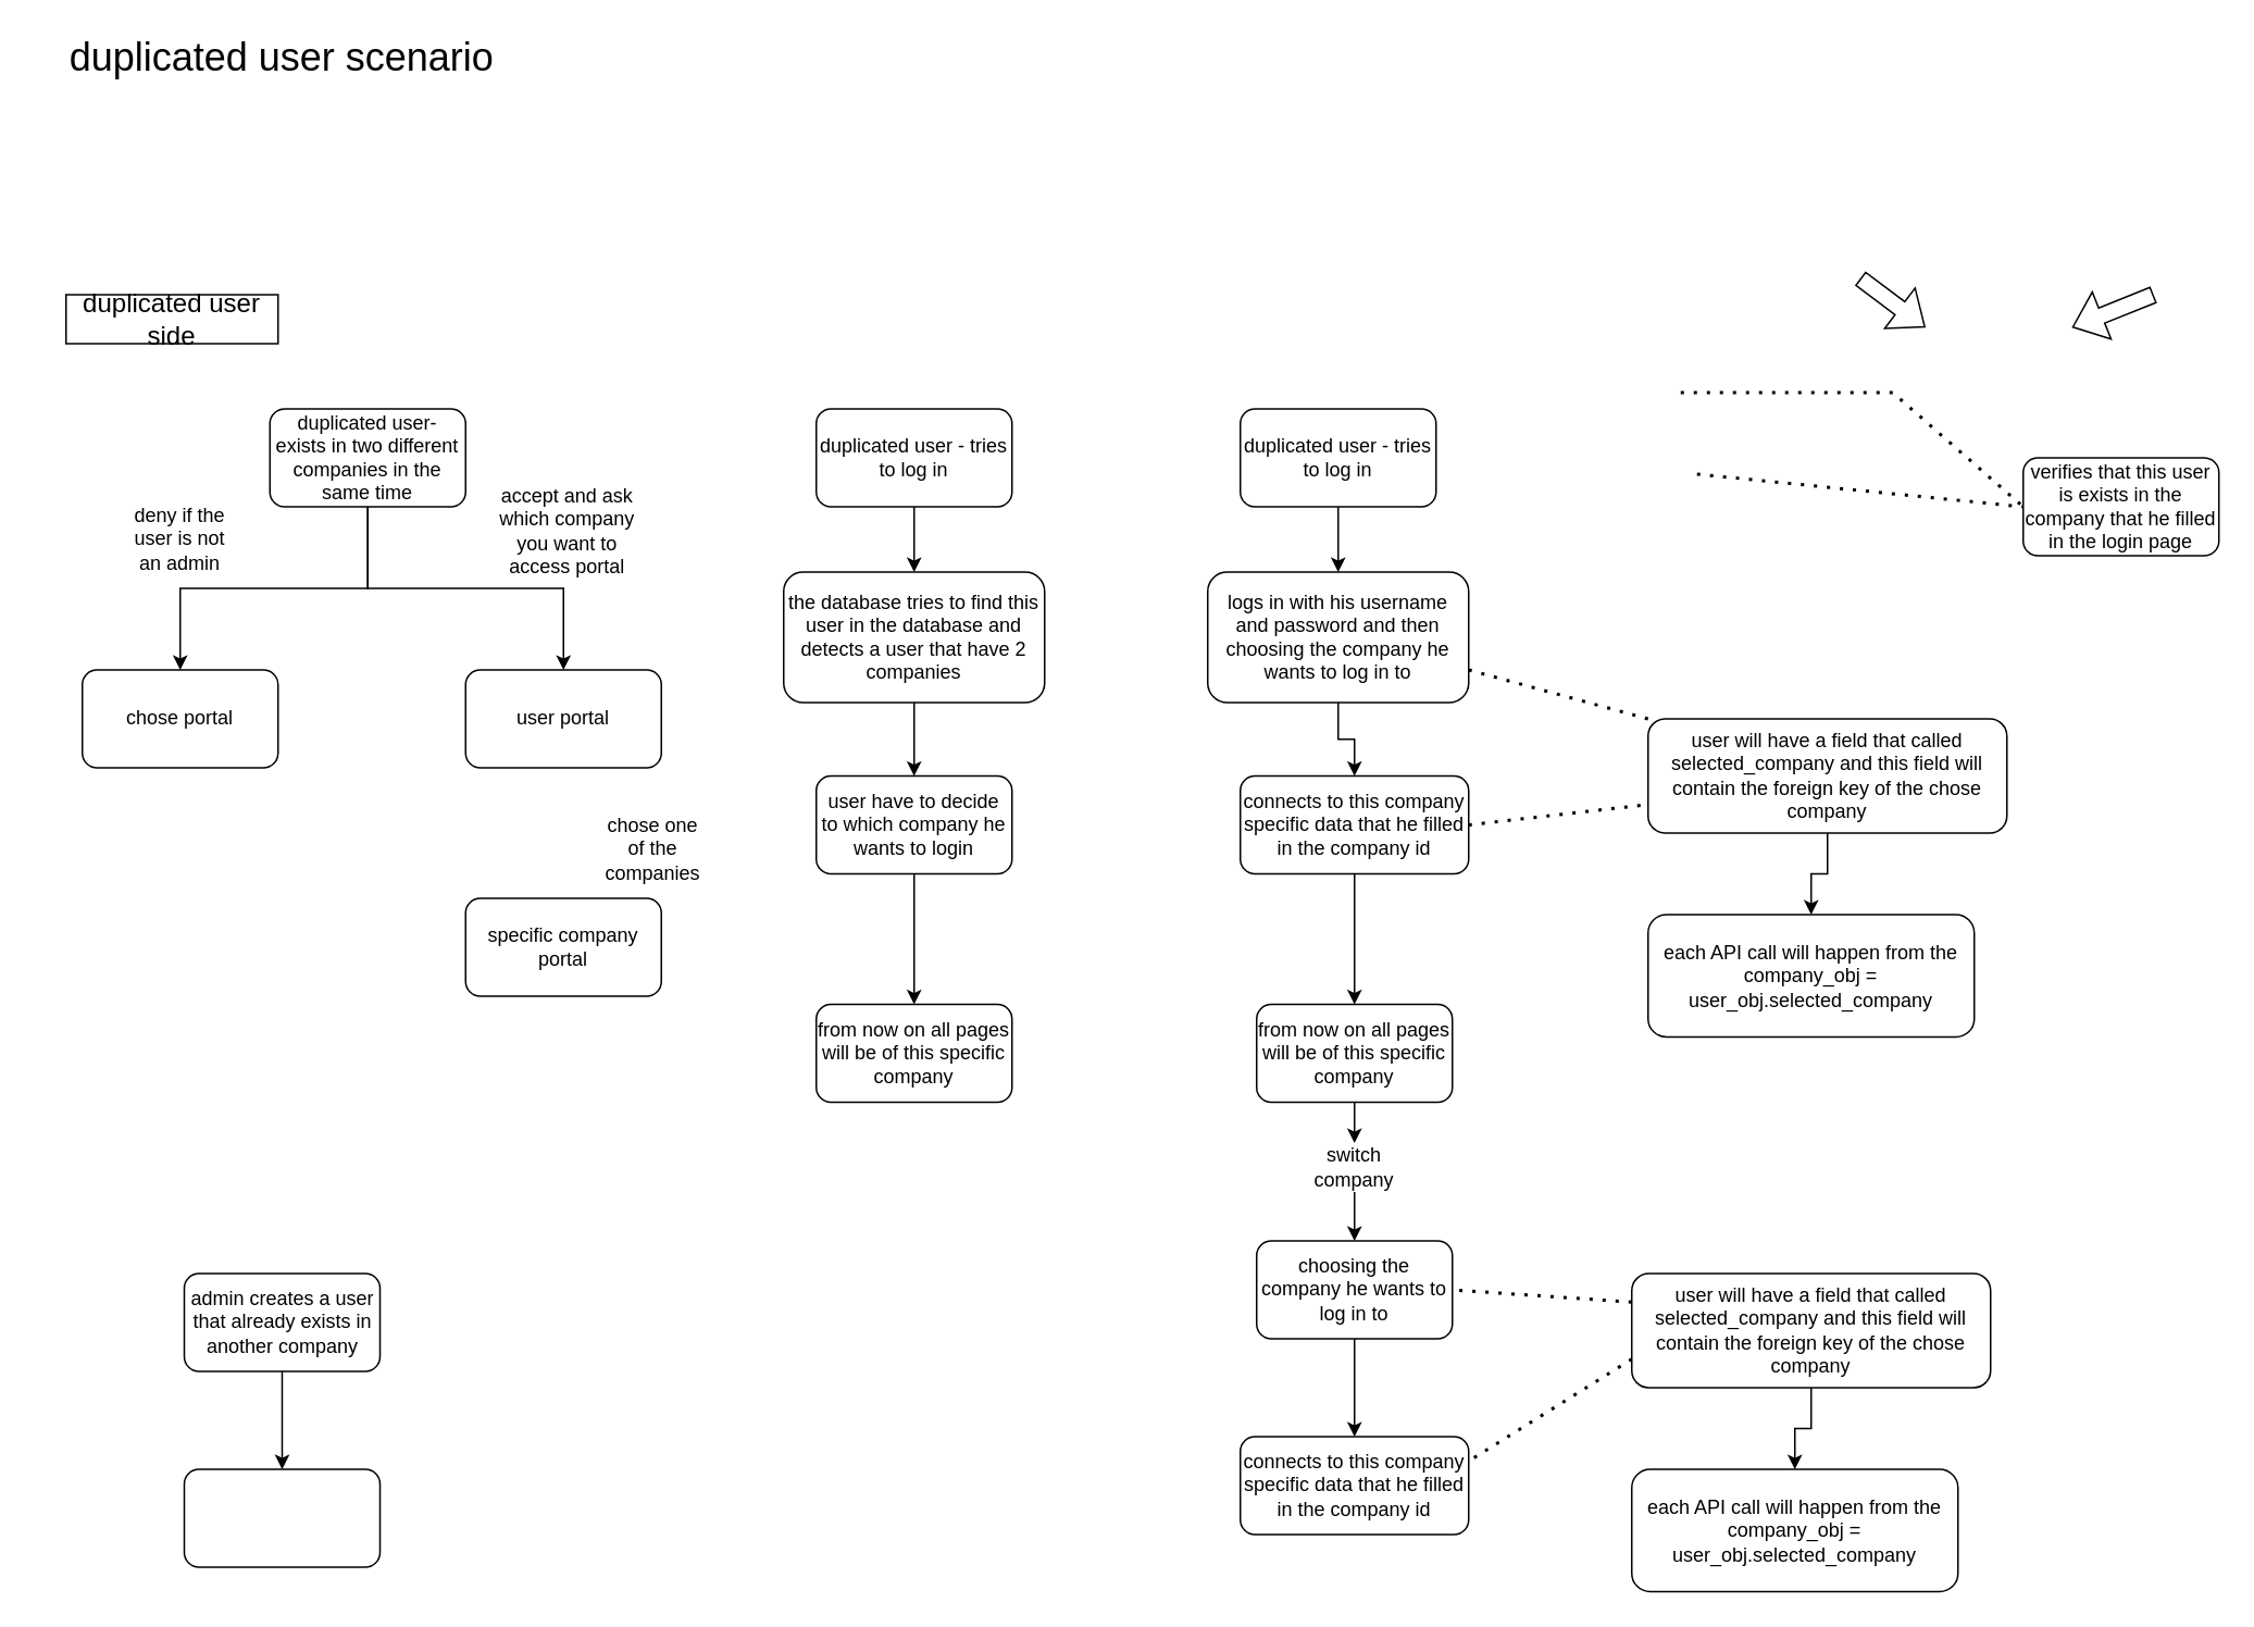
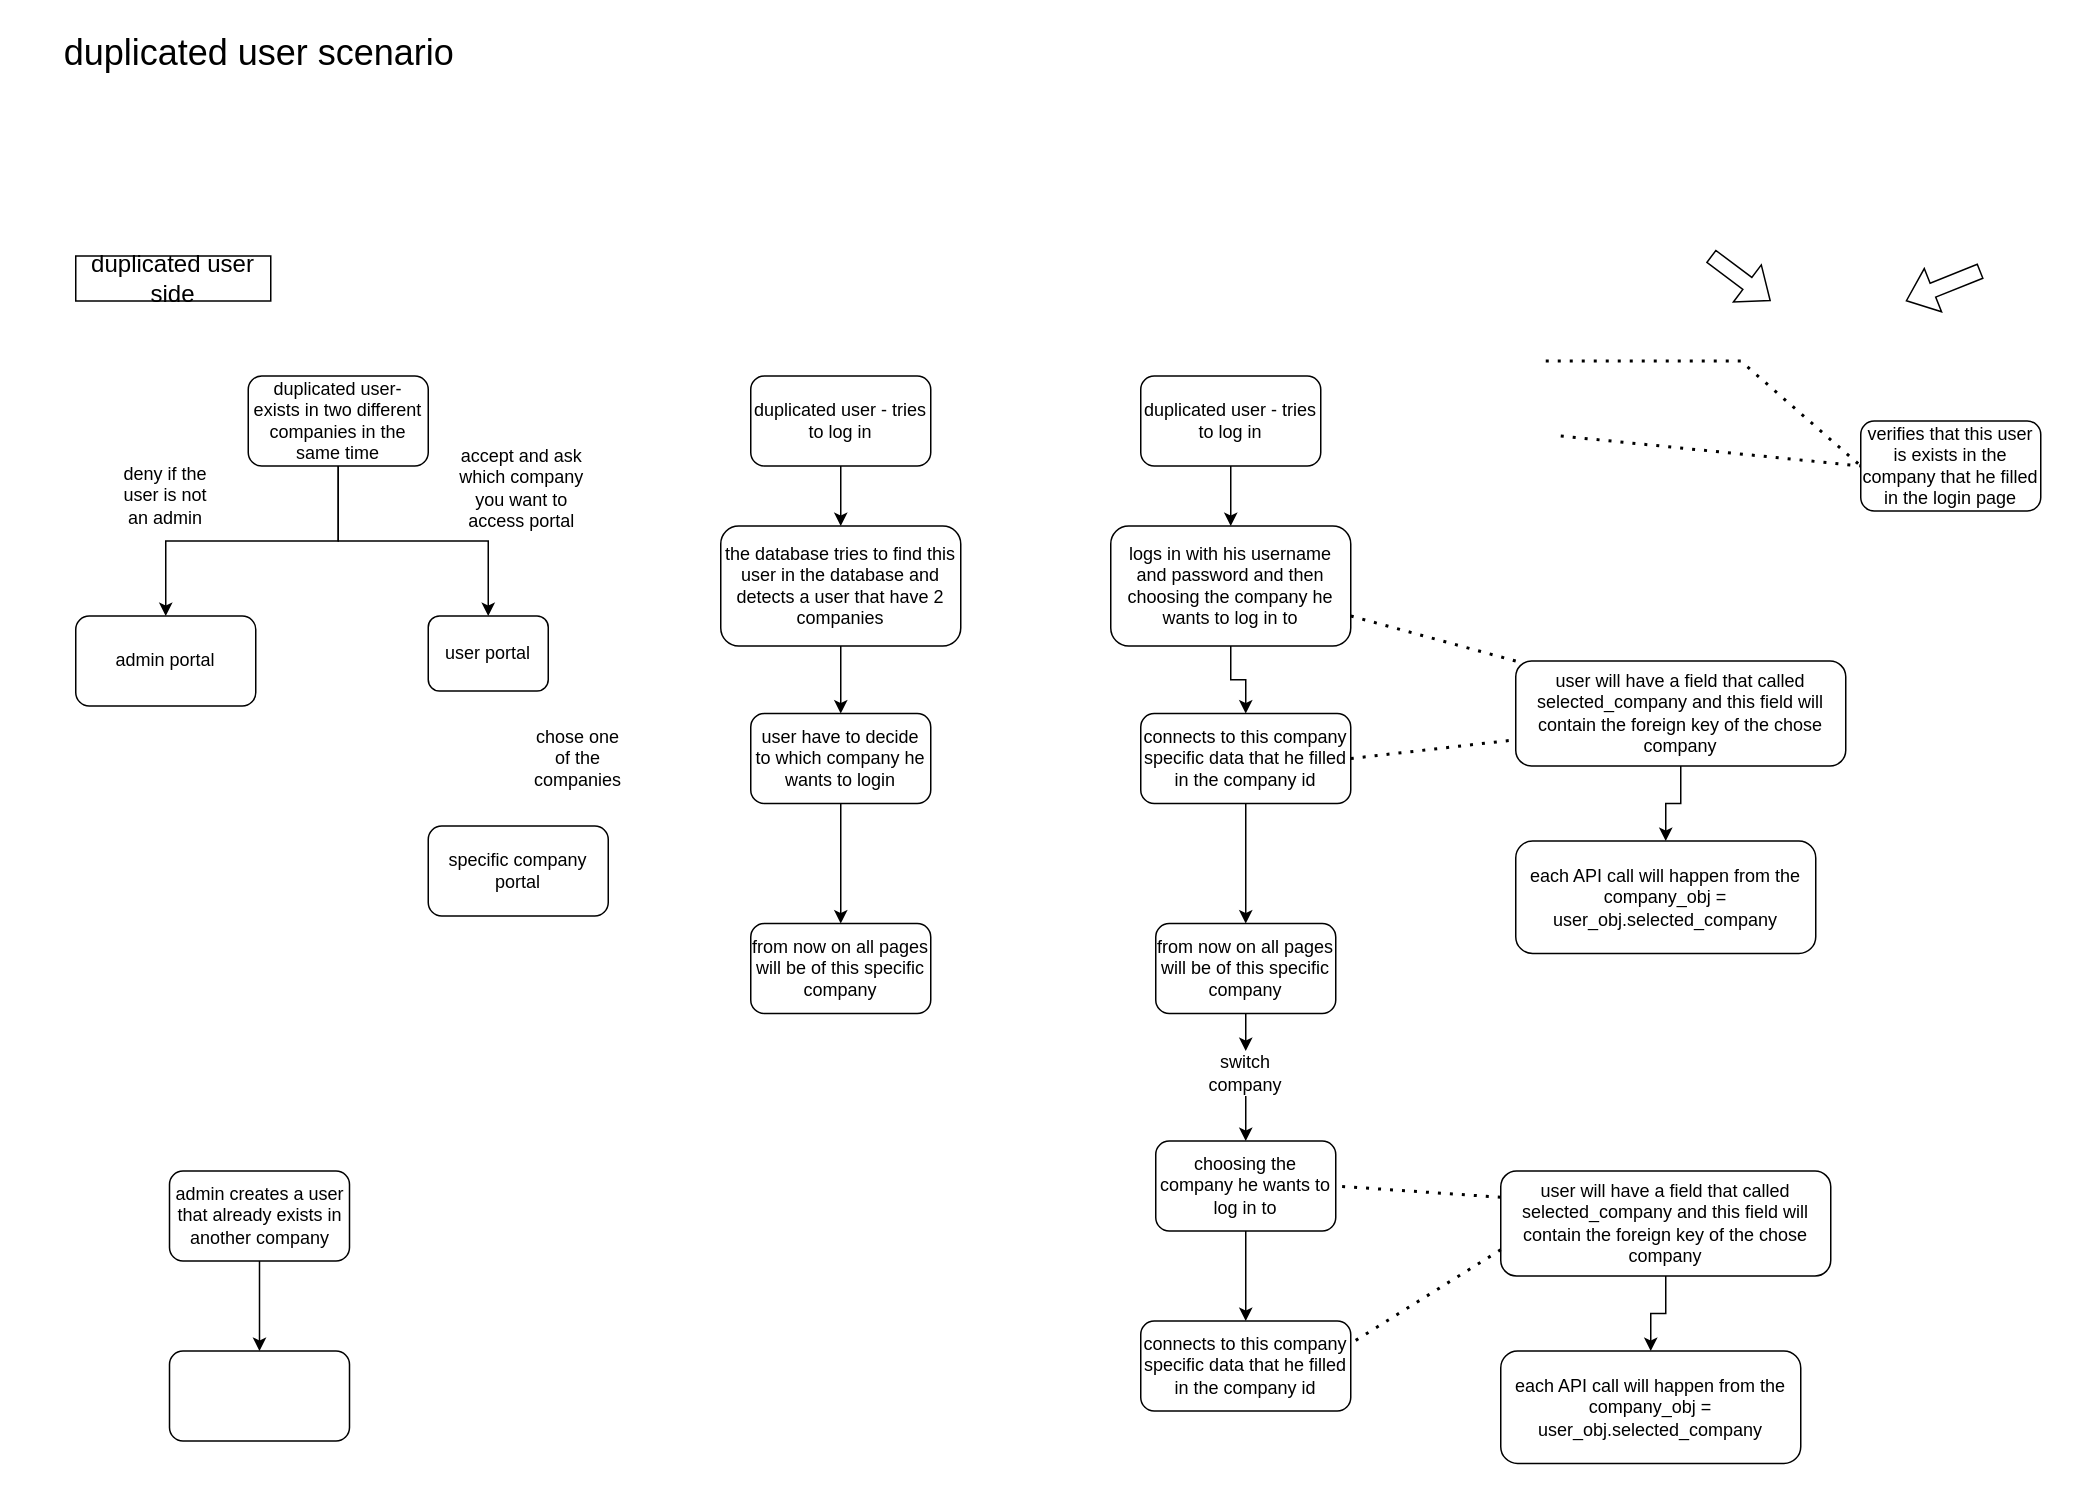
- <mxCell id="19" value="duplicated user side" style="text;html=1;align=center;verticalAlign=middle;whiteSpace=wrap;rounded=0;fontSize=16;strokeColor=default;" vertex="1" parent="1"><mxGeometry x="40" y="180" width="130" height="30" as="geometry" /></mxCell>
+ <mxCell id="19" value="duplicated user side" style="text;html=1;align=center;verticalAlign=middle;whiteSpace=wrap;rounded=0;fontSize=16;strokeColor=default;" vertex="1" parent="1"><mxGeometry x="50" y="170" width="130" height="30" as="geometry" /></mxCell>
- <mxCell id="5" value="chose portal" style="whiteSpace=wrap;html=1;rounded=1;" vertex="1" parent="1"><mxGeometry x="50" y="410" width="120" height="60" as="geometry" /></mxCell>
+ <mxCell id="5" value="admin portal" style="whiteSpace=wrap;html=1;rounded=1;" vertex="1" parent="1"><mxGeometry x="50" y="410" width="120" height="60" as="geometry" /></mxCell>
- <mxCell id="6" value="user portal" style="whiteSpace=wrap;html=1;rounded=1;" vertex="1" parent="1"><mxGeometry x="285" y="410" width="120" height="60" as="geometry" /></mxCell>
+ <mxCell id="6" value="user portal" style="whiteSpace=wrap;html=1;rounded=1;" vertex="1" parent="1"><mxGeometry x="285" y="410" width="80" height="50" as="geometry" /></mxCell>
- <mxCell id="9" value="chose one of the companies" style="text;html=1;align=center;verticalAlign=middle;whiteSpace=wrap;rounded=0;" vertex="1" parent="1"><mxGeometry x="370" y="505" width="60" height="30" as="geometry" /></mxCell>
+ <mxCell id="9" value="chose one of the companies" style="text;html=1;align=center;verticalAlign=middle;whiteSpace=wrap;rounded=0;" vertex="1" parent="1"><mxGeometry x="355" y="490" width="60" height="30" as="geometry" /></mxCell>
